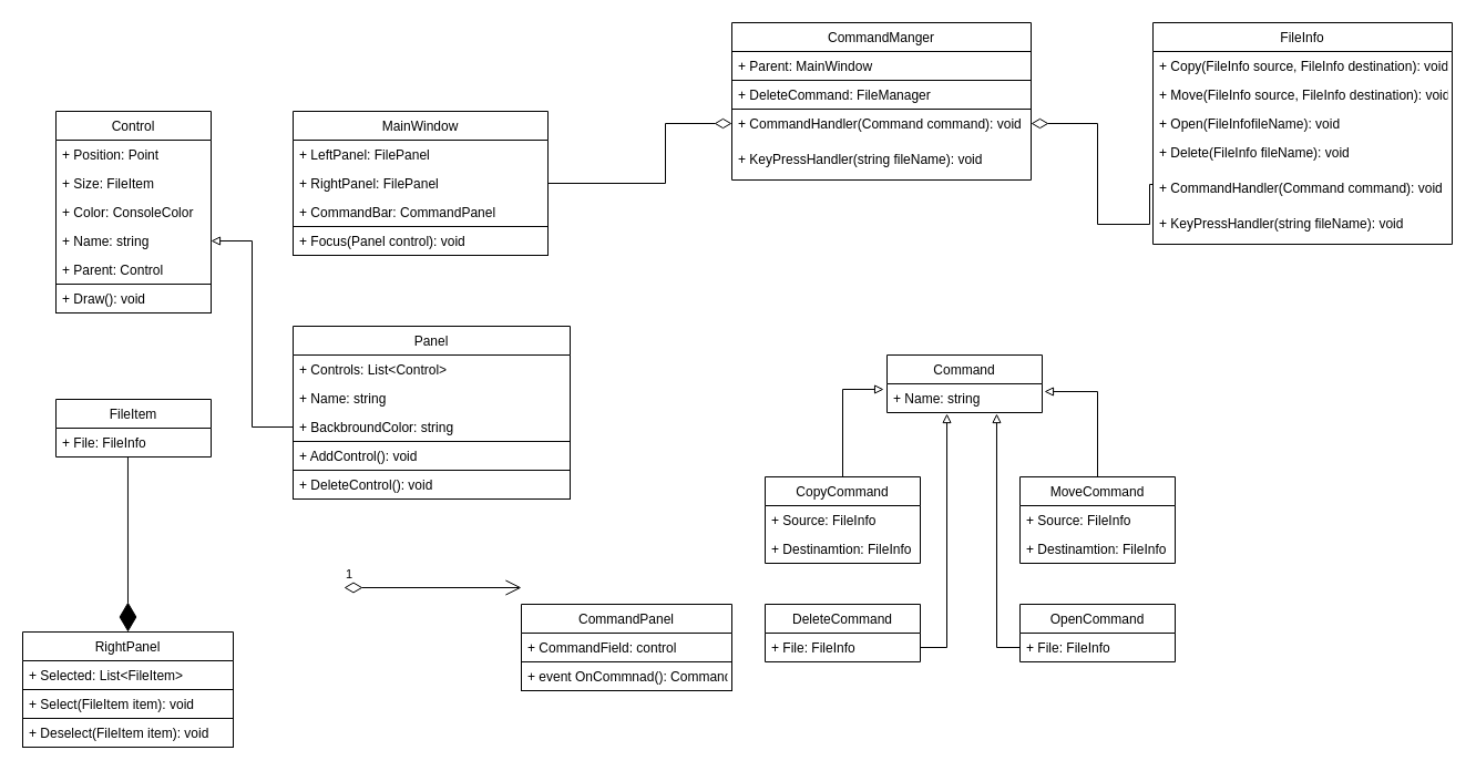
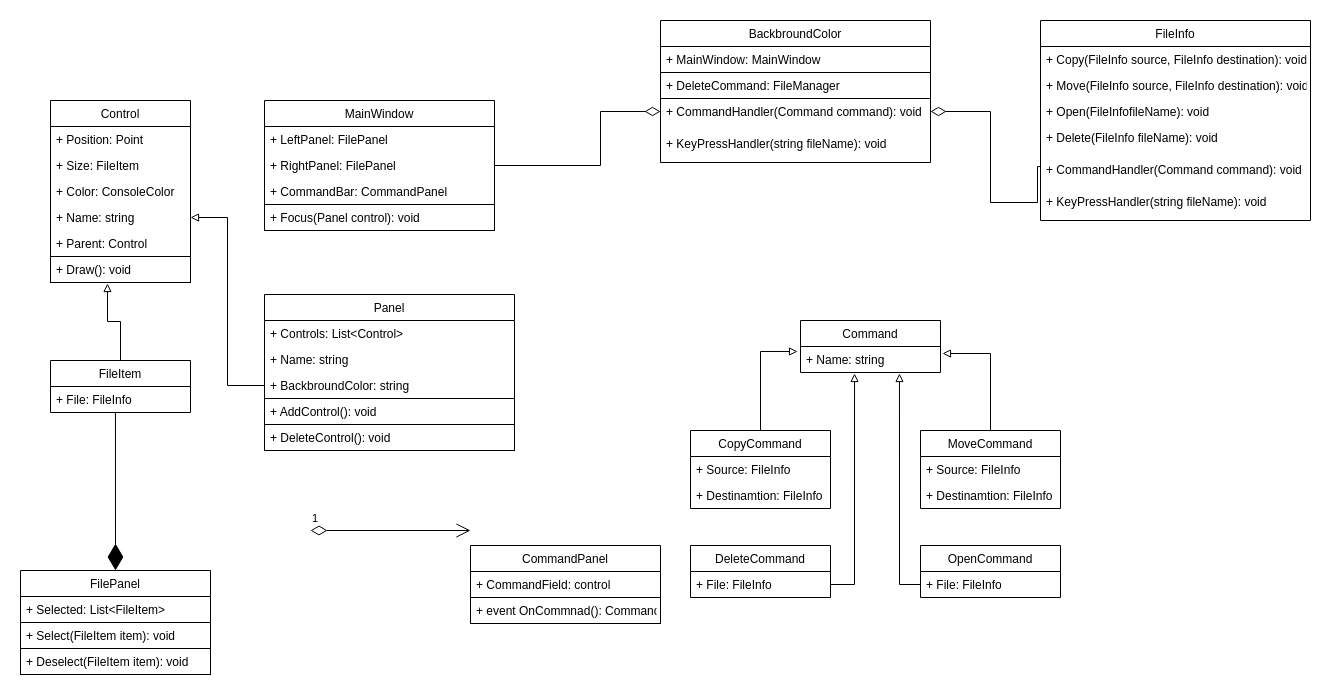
- <mxCell id="30" value="CommandManger" style="swimlane;fontStyle=0;childLayout=stackLayout;horizontal=1;startSize=26;fillColor=none;horizontalStack=0;resizeParent=1;resizeParentMax=0;resizeLast=0;collapsible=1;marginBottom=0;" vertex="1" parent="1"><mxGeometry x="660" y="20" width="270" height="142" as="geometry"><mxRectangle x="80" y="110" width="90" height="26" as="alternateBounds" /></mxGeometry></mxCell>
+ <mxCell id="30" value="BackbroundColor" style="swimlane;fontStyle=0;childLayout=stackLayout;horizontal=1;startSize=26;fillColor=none;horizontalStack=0;resizeParent=1;resizeParentMax=0;resizeLast=0;collapsible=1;marginBottom=0;" vertex="1" parent="1"><mxGeometry x="660" y="20" width="270" height="142" as="geometry"><mxRectangle x="80" y="110" width="90" height="26" as="alternateBounds" /></mxGeometry></mxCell>
- <mxCell id="31" value="+ Parent: MainWindow" style="text;strokeColor=default;fillColor=none;align=left;verticalAlign=top;spacingLeft=4;spacingRight=4;overflow=hidden;rotatable=0;points=[[0,0.5],[1,0.5]];portConstraint=eastwest;" vertex="1" parent="30"><mxGeometry y="26" width="270" height="26" as="geometry" /></mxCell>
+ <mxCell id="31" value="+ MainWindow: MainWindow" style="text;strokeColor=default;fillColor=none;align=left;verticalAlign=top;spacingLeft=4;spacingRight=4;overflow=hidden;rotatable=0;points=[[0,0.5],[1,0.5]];portConstraint=eastwest;" vertex="1" parent="30"><mxGeometry y="26" width="270" height="26" as="geometry" /></mxCell>
+ <mxCell id="9" style="edgeStyle=orthogonalEdgeStyle;rounded=0;orthogonalLoop=1;jettySize=auto;html=1;exitX=0.5;exitY=0;exitDx=0;exitDy=0;entryX=0.407;entryY=1.038;entryDx=0;entryDy=0;entryPerimeter=0;endArrow=block;endFill=0;" edge="1" parent="1" source="10" target="8"><mxGeometry relative="1" as="geometry" /></mxCell>
- <mxCell id="23" value="RightPanel" style="swimlane;fontStyle=0;childLayout=stackLayout;horizontal=1;startSize=26;fillColor=none;horizontalStack=0;resizeParent=1;resizeParentMax=0;resizeLast=0;collapsible=1;marginBottom=0;" vertex="1" parent="1"><mxGeometry x="20" y="570" width="190" height="104" as="geometry"><mxRectangle x="80" y="110" width="90" height="26" as="alternateBounds" /></mxGeometry></mxCell>
+ <mxCell id="23" value="FilePanel" style="swimlane;fontStyle=0;childLayout=stackLayout;horizontal=1;startSize=26;fillColor=none;horizontalStack=0;resizeParent=1;resizeParentMax=0;resizeLast=0;collapsible=1;marginBottom=0;" vertex="1" parent="1"><mxGeometry x="20" y="570" width="190" height="104" as="geometry"><mxRectangle x="80" y="110" width="90" height="26" as="alternateBounds" /></mxGeometry></mxCell>
